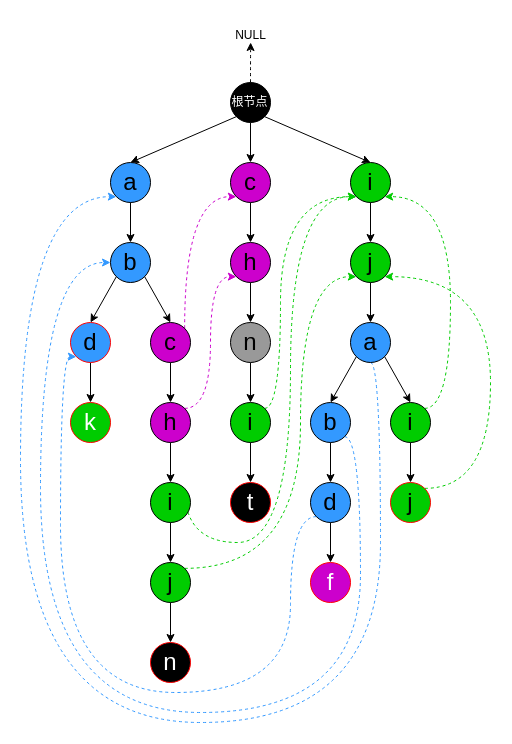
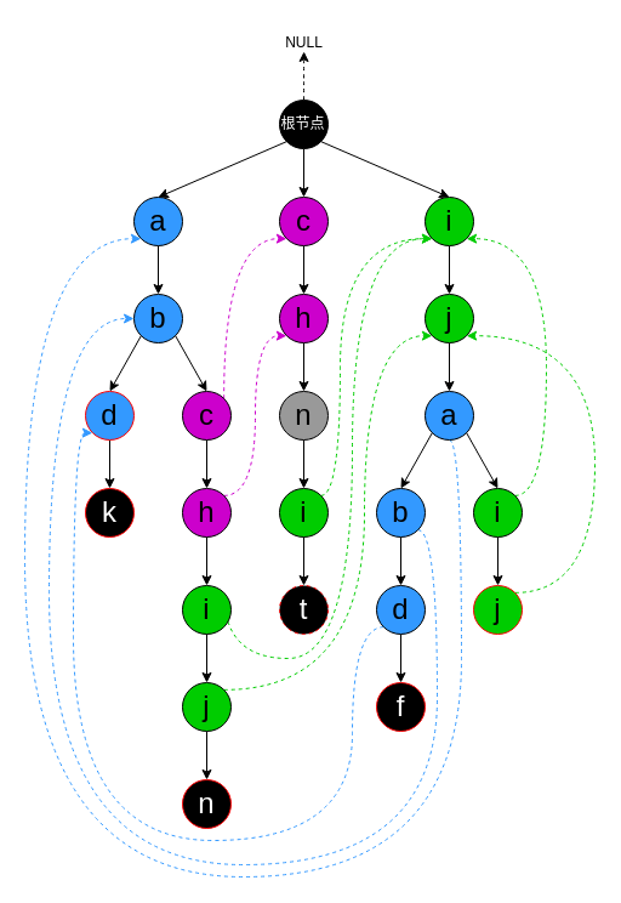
- <mxCell id="9" value="&lt;span style=&quot;font-size: 24px;&quot;&gt;&lt;font style=&quot;color: rgb(255, 255, 255);&quot;&gt;k&lt;/font&gt;&lt;/span&gt;" style="ellipse;whiteSpace=wrap;html=1;aspect=fixed;fillColor=#00cc00;strokeColor=#FF0000;" vertex="1" parent="1"><mxGeometry x="70" y="402" width="40" height="40" as="geometry" /></mxCell>
+ <mxCell id="9" value="&lt;span style=&quot;font-size: 24px;&quot;&gt;&lt;font style=&quot;color: rgb(255, 255, 255);&quot;&gt;k&lt;/font&gt;&lt;/span&gt;" style="ellipse;whiteSpace=wrap;html=1;aspect=fixed;fillColor=#000000;strokeColor=#FF0000;" vertex="1" parent="1"><mxGeometry x="70" y="402" width="40" height="40" as="geometry" /></mxCell>
- <mxCell id="35" value="&lt;span style=&quot;font-size: 24px;&quot;&gt;&lt;font style=&quot;color: rgb(255, 255, 255);&quot;&gt;t&lt;/font&gt;&lt;/span&gt;" style="ellipse;whiteSpace=wrap;html=1;aspect=fixed;fillColor=#000000;strokeColor=#FF0000;" vertex="1" parent="1"><mxGeometry x="230" y="482" width="40" height="40" as="geometry" /></mxCell>
+ <mxCell id="35" value="&lt;span style=&quot;font-size: 24px;&quot;&gt;&lt;font style=&quot;color: rgb(255, 255, 255);&quot;&gt;t&lt;/font&gt;&lt;/span&gt;" style="ellipse;whiteSpace=wrap;html=1;aspect=fixed;fillColor=#000000;strokeColor=#FF0000;dashed=1;" vertex="1" parent="1"><mxGeometry x="230" y="482" width="40" height="40" as="geometry" /></mxCell>
- <mxCell id="53" value="&lt;span style=&quot;font-size: 24px;&quot;&gt;&lt;font style=&quot;color: rgb(255, 255, 255);&quot;&gt;f&lt;/font&gt;&lt;/span&gt;" style="ellipse;whiteSpace=wrap;html=1;aspect=fixed;fillColor=#cc00cc;strokeColor=#FF0000;" vertex="1" parent="1"><mxGeometry x="310" y="562" width="40" height="40" as="geometry" /></mxCell>
+ <mxCell id="53" value="&lt;span style=&quot;font-size: 24px;&quot;&gt;&lt;font style=&quot;color: rgb(255, 255, 255);&quot;&gt;f&lt;/font&gt;&lt;/span&gt;" style="ellipse;whiteSpace=wrap;html=1;aspect=fixed;fillColor=#000000;strokeColor=#FF0000;" vertex="1" parent="1"><mxGeometry x="310" y="562" width="40" height="40" as="geometry" /></mxCell>
